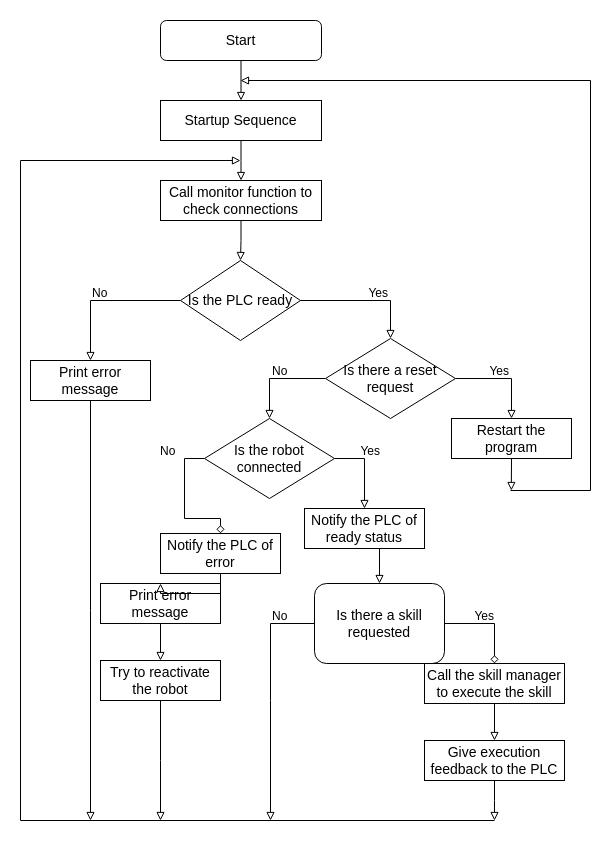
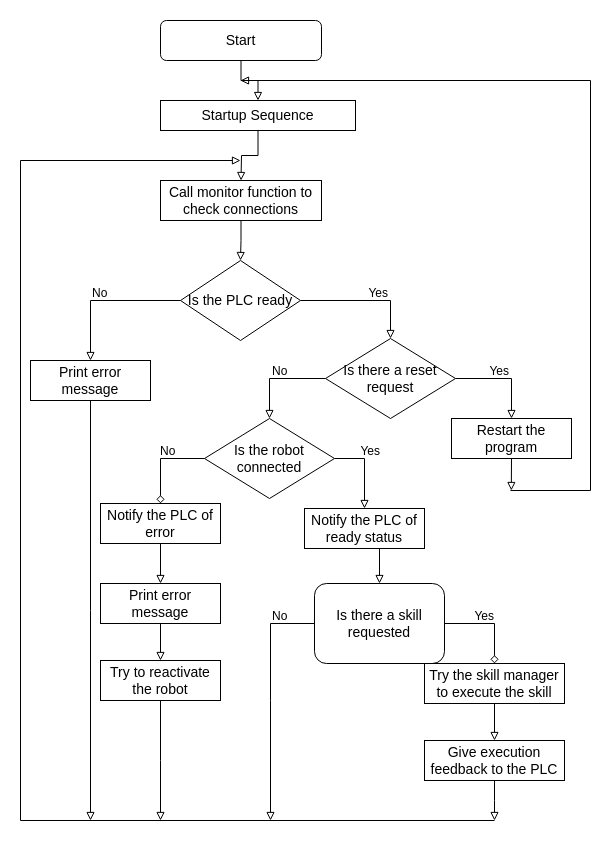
- <mxCell id="12" value="&lt;font style=&quot;font-size: 14px;&quot;&gt;Startup Sequence&lt;/font&gt;" style="rounded=0;whiteSpace=wrap;html=1;fillColor=none;" parent="1" vertex="1"><mxGeometry x="160" y="100" width="161" height="40" as="geometry" /></mxCell>
+ <mxCell id="12" value="&lt;font style=&quot;font-size: 14px;&quot;&gt;Startup Sequence&lt;/font&gt;" style="rounded=0;whiteSpace=wrap;html=1;fillColor=none;" parent="1" vertex="1"><mxGeometry x="160" y="100" width="195" height="30" as="geometry" /></mxCell>
- <mxCell id="37" value="&lt;font style=&quot;font-size: 14px;&quot;&gt;Notify the PLC of error&lt;/font&gt;" style="rounded=0;whiteSpace=wrap;html=1;fillColor=none;" parent="1" vertex="1"><mxGeometry x="160" y="533" width="120" height="40" as="geometry" /></mxCell>
+ <mxCell id="37" value="&lt;font style=&quot;font-size: 14px;&quot;&gt;Notify the PLC of error&lt;/font&gt;" style="rounded=0;whiteSpace=wrap;html=1;fillColor=none;" parent="1" vertex="1"><mxGeometry x="100" y="503" width="120" height="40" as="geometry" /></mxCell>
- <mxCell id="27" value="&lt;span style=&quot;font-size: 14px;&quot;&gt;Call the skill manager to execute the skill&lt;/span&gt;" style="rounded=0;whiteSpace=wrap;html=1;fillColor=none;" parent="1" vertex="1"><mxGeometry x="424" y="663" width="140" height="40" as="geometry" /></mxCell>
+ <mxCell id="27" value="&lt;span style=&quot;font-size: 14px;&quot;&gt;Try the skill manager to execute the skill&lt;/span&gt;" style="rounded=0;whiteSpace=wrap;html=1;fillColor=none;" parent="1" vertex="1"><mxGeometry x="424" y="663" width="140" height="40" as="geometry" /></mxCell>
